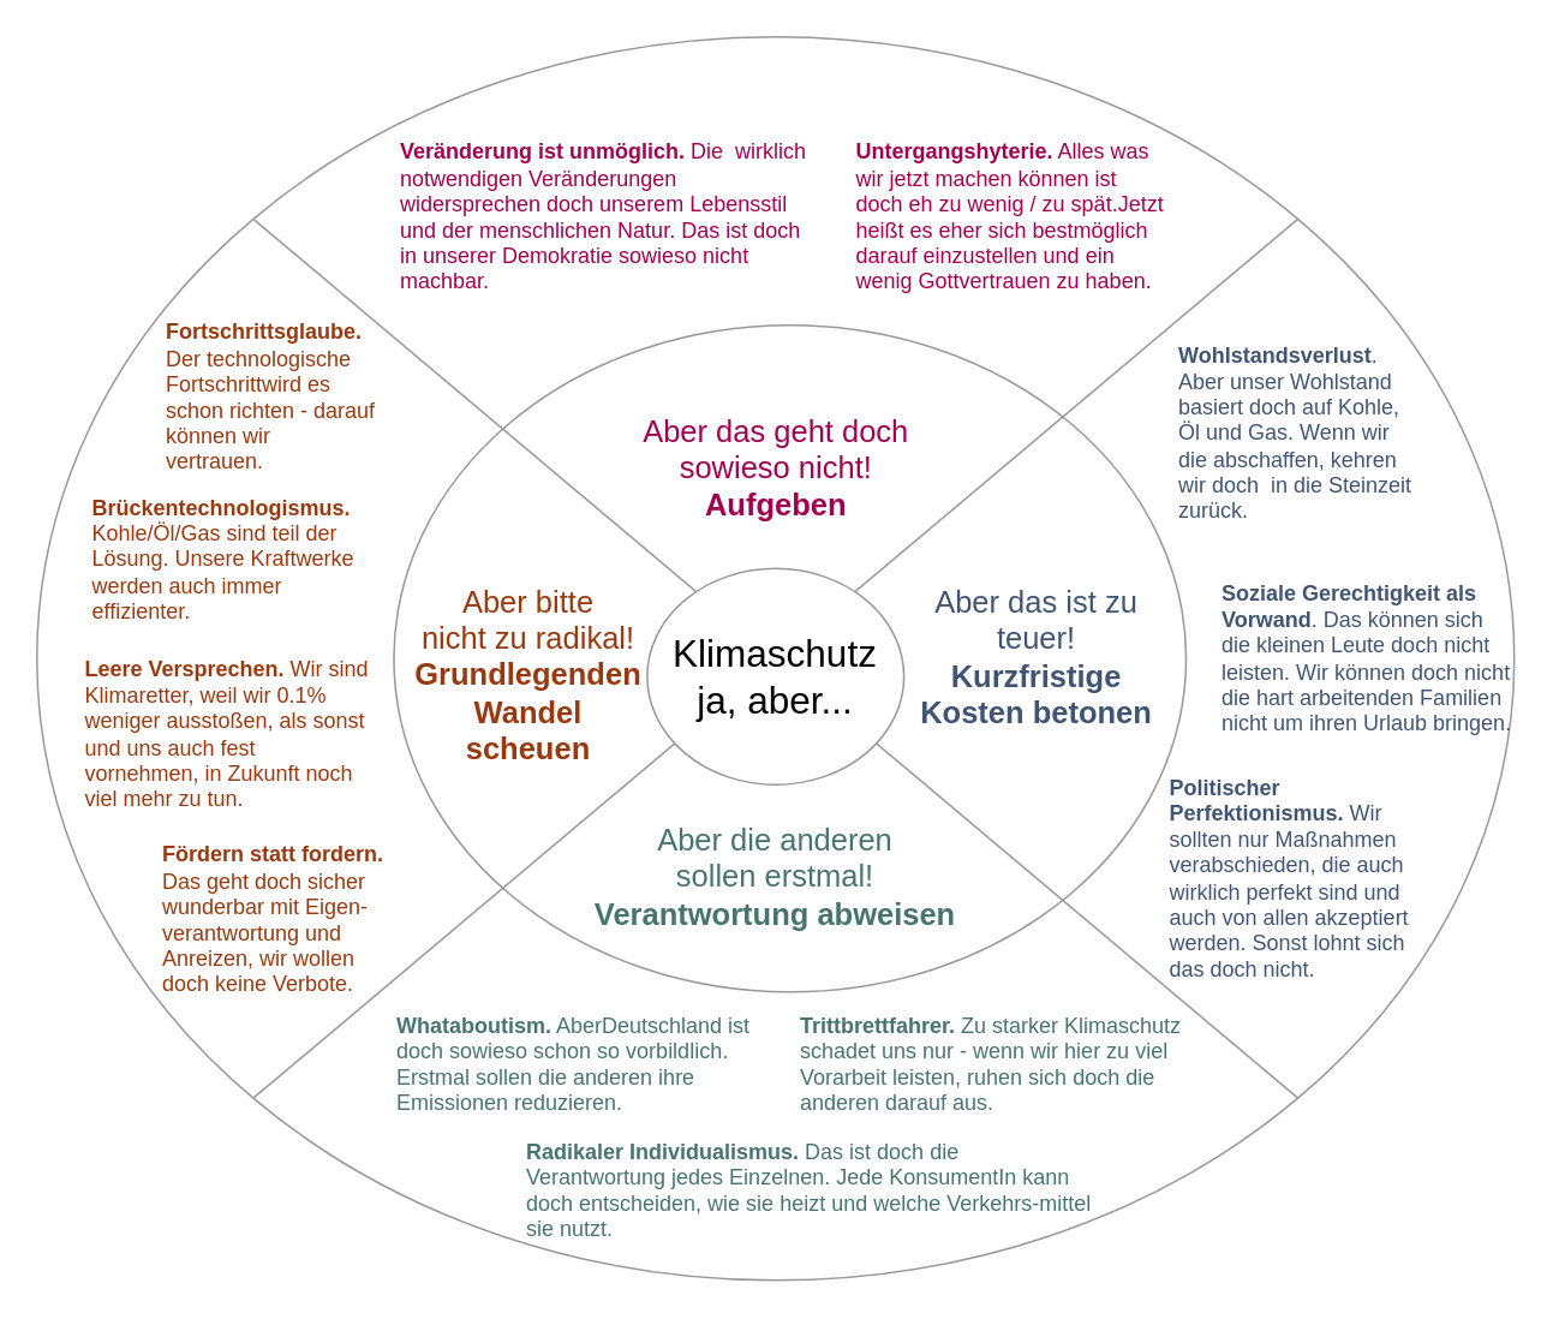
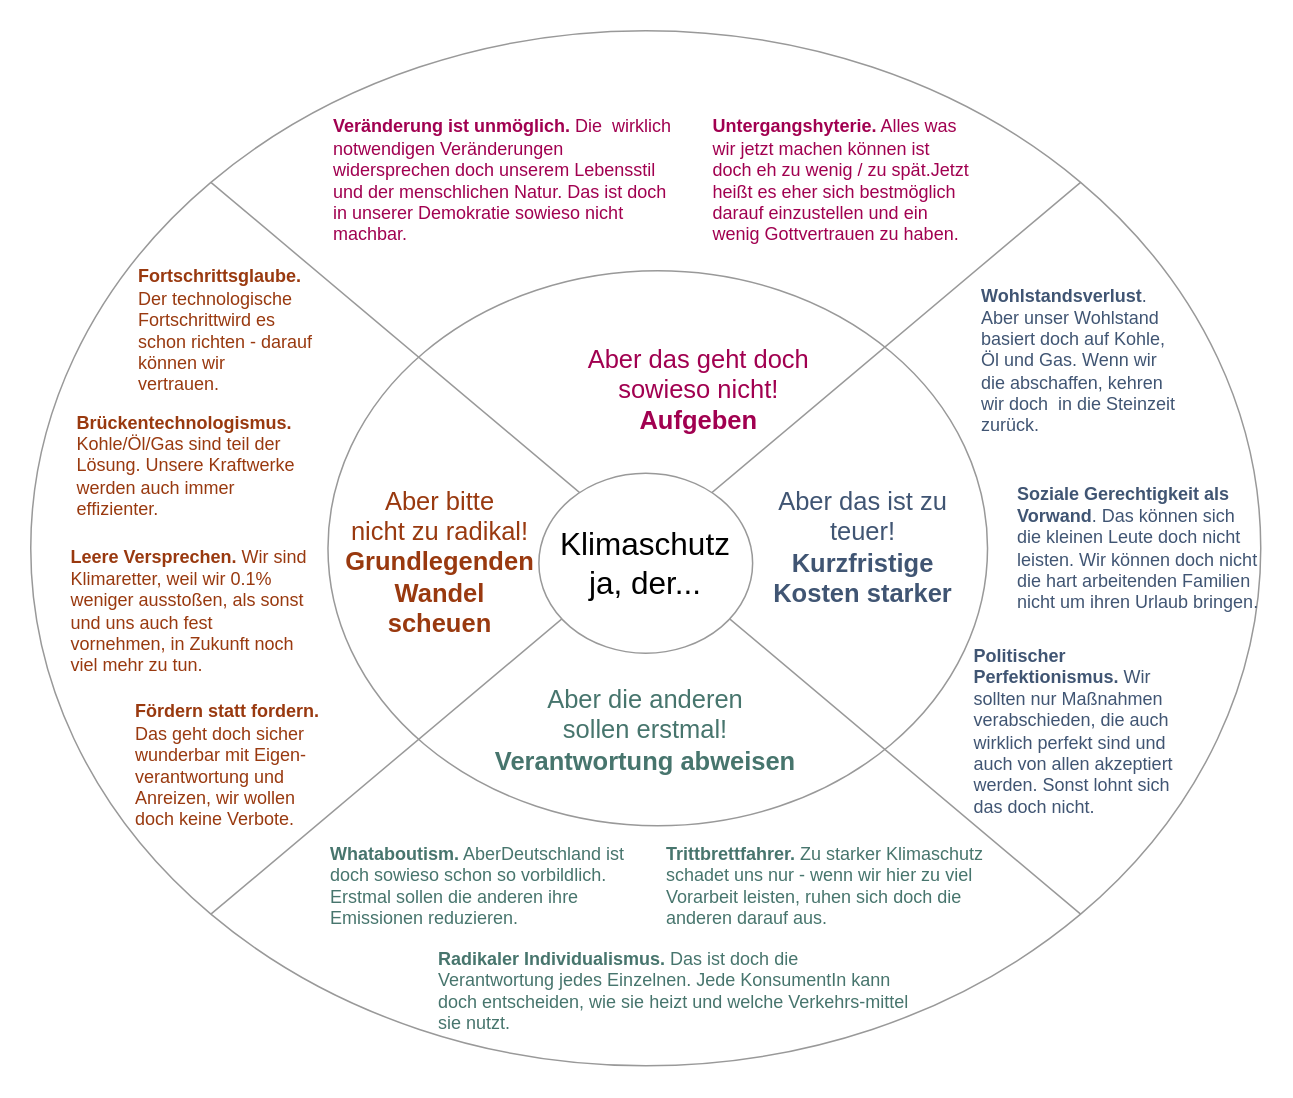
- <mxCell id="6" value="&lt;div style=&quot;font-size: 17px&quot;&gt;&lt;font style=&quot;font-size: 17px&quot;&gt;Aber das geht doch &lt;br&gt;sowieso nicht!&lt;/font&gt;&lt;/div&gt;&lt;div style=&quot;font-size: 17px&quot;&gt;&lt;font style=&quot;font-size: 17px&quot;&gt;&lt;b style=&quot;font-size: 17px&quot;&gt;Aufgeben&lt;/b&gt;&lt;br style=&quot;font-size: 17px&quot;&gt;&lt;/font&gt;&lt;/div&gt;" style="text;html=1;strokeColor=none;fillColor=none;align=center;verticalAlign=middle;whiteSpace=wrap;rounded=0;fontSize=17;fontColor=#A10050;" vertex="1" parent="1"><mxGeometry x="292.5" y="220" width="275" height="80" as="geometry" /></mxCell>
+ <mxCell id="6" value="&lt;div style=&quot;font-size: 17px&quot;&gt;&lt;font style=&quot;font-size: 17px&quot;&gt;Aber das geht doch &lt;br&gt;sowieso nicht!&lt;/font&gt;&lt;/div&gt;&lt;div style=&quot;font-size: 17px&quot;&gt;&lt;font style=&quot;font-size: 17px&quot;&gt;&lt;b style=&quot;font-size: 17px&quot;&gt;Aufgeben&lt;/b&gt;&lt;br style=&quot;font-size: 17px&quot;&gt;&lt;/font&gt;&lt;/div&gt;" style="text;html=1;strokeColor=none;fillColor=none;align=center;verticalAlign=middle;whiteSpace=wrap;rounded=0;fontSize=17;fontColor=#A10050;" vertex="1" parent="1"><mxGeometry x="327.5" y="220" width="275" height="80" as="geometry" /></mxCell>
- <mxCell id="8" value="&lt;div style=&quot;font-size: 17px;&quot;&gt;&lt;font style=&quot;font-size: 17px;&quot;&gt;Aber das ist zu teuer!&lt;br style=&quot;font-size: 17px;&quot;&gt;&lt;/font&gt;&lt;/div&gt;&lt;div style=&quot;font-size: 17px;&quot;&gt;&lt;font style=&quot;font-size: 17px;&quot;&gt;&lt;b style=&quot;font-size: 17px;&quot;&gt;Kurzfristige Kosten betonen&lt;/b&gt;&lt;br style=&quot;font-size: 17px;&quot;&gt;&lt;/font&gt;&lt;/div&gt;" style="text;html=1;strokeColor=none;fillColor=none;align=center;verticalAlign=middle;whiteSpace=wrap;rounded=0;fontSize=17;fontColor=#405573;" vertex="1" parent="1"><mxGeometry x="500" y="325" width="150" height="80" as="geometry" /></mxCell>
+ <mxCell id="8" value="&lt;div style=&quot;font-size: 17px;&quot;&gt;&lt;font style=&quot;font-size: 17px;&quot;&gt;Aber das ist zu teuer!&lt;br style=&quot;font-size: 17px;&quot;&gt;&lt;/font&gt;&lt;/div&gt;&lt;div style=&quot;font-size: 17px;&quot;&gt;&lt;font style=&quot;font-size: 17px;&quot;&gt;&lt;b style=&quot;font-size: 17px;&quot;&gt;Kurzfristige Kosten starker&lt;/b&gt;&lt;br style=&quot;font-size: 17px;&quot;&gt;&lt;/font&gt;&lt;/div&gt;" style="text;html=1;strokeColor=none;fillColor=none;align=center;verticalAlign=middle;whiteSpace=wrap;rounded=0;fontSize=17;fontColor=#405573;" vertex="1" parent="1"><mxGeometry x="500" y="325" width="150" height="80" as="geometry" /></mxCell>
- <mxCell id="23" value="&lt;div style=&quot;font-size: 21px;&quot;&gt;Klimaschutz&lt;/div&gt;&lt;div style=&quot;font-size: 21px;&quot; align=&quot;center&quot;&gt;ja, aber...&lt;br style=&quot;font-size: 21px;&quot;&gt;&lt;/div&gt;" style="text;html=1;strokeColor=none;fillColor=none;align=center;verticalAlign=middle;whiteSpace=wrap;rounded=0;fontSize=21;" vertex="1" parent="1"><mxGeometry x="355" y="340" width="150" height="70" as="geometry" /></mxCell>
+ <mxCell id="23" value="&lt;div style=&quot;font-size: 21px;&quot;&gt;Klimaschutz&lt;/div&gt;&lt;div style=&quot;font-size: 21px;&quot; align=&quot;center&quot;&gt;ja, der...&lt;br style=&quot;font-size: 21px;&quot;&gt;&lt;/div&gt;" style="text;html=1;strokeColor=none;fillColor=none;align=center;verticalAlign=middle;whiteSpace=wrap;rounded=0;fontSize=21;" vertex="1" parent="1"><mxGeometry x="355" y="340" width="150" height="70" as="geometry" /></mxCell>
